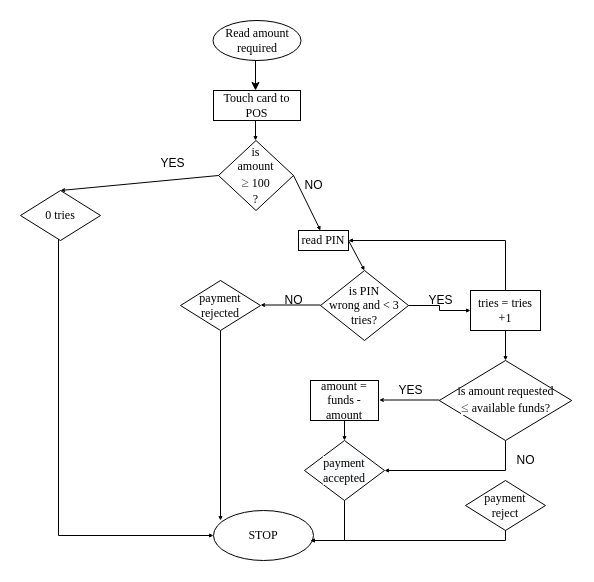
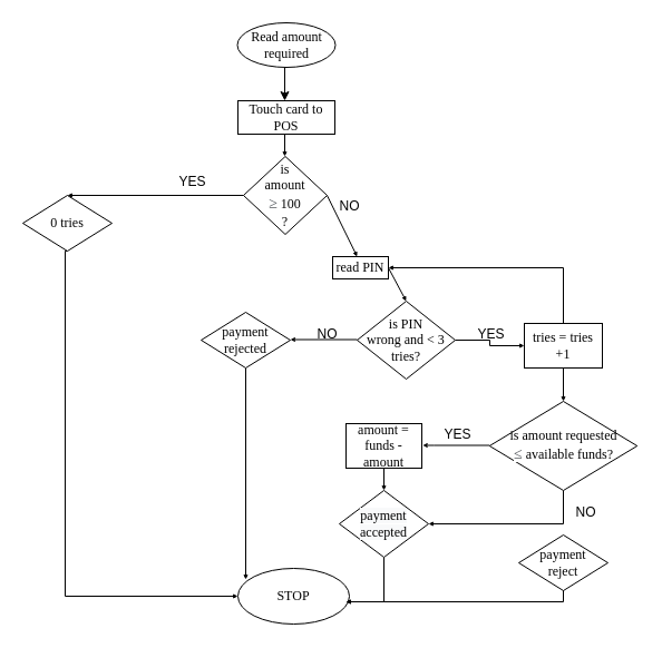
- <mxCell id="24" value="&lt;font face=&quot;Times New Roman&quot;&gt;0 tries&lt;/font&gt;" style="rhombus;whiteSpace=wrap;html=1;" parent="1" vertex="1"><mxGeometry x="20" y="190" width="80" height="50" as="geometry" /></mxCell>
+ <mxCell id="24" value="&lt;font face=&quot;Times New Roman&quot;&gt;0 tries&lt;/font&gt;" style="rhombus;whiteSpace=wrap;html=1;" parent="1" vertex="1"><mxGeometry x="20" y="175" width="80" height="50" as="geometry" /></mxCell>
